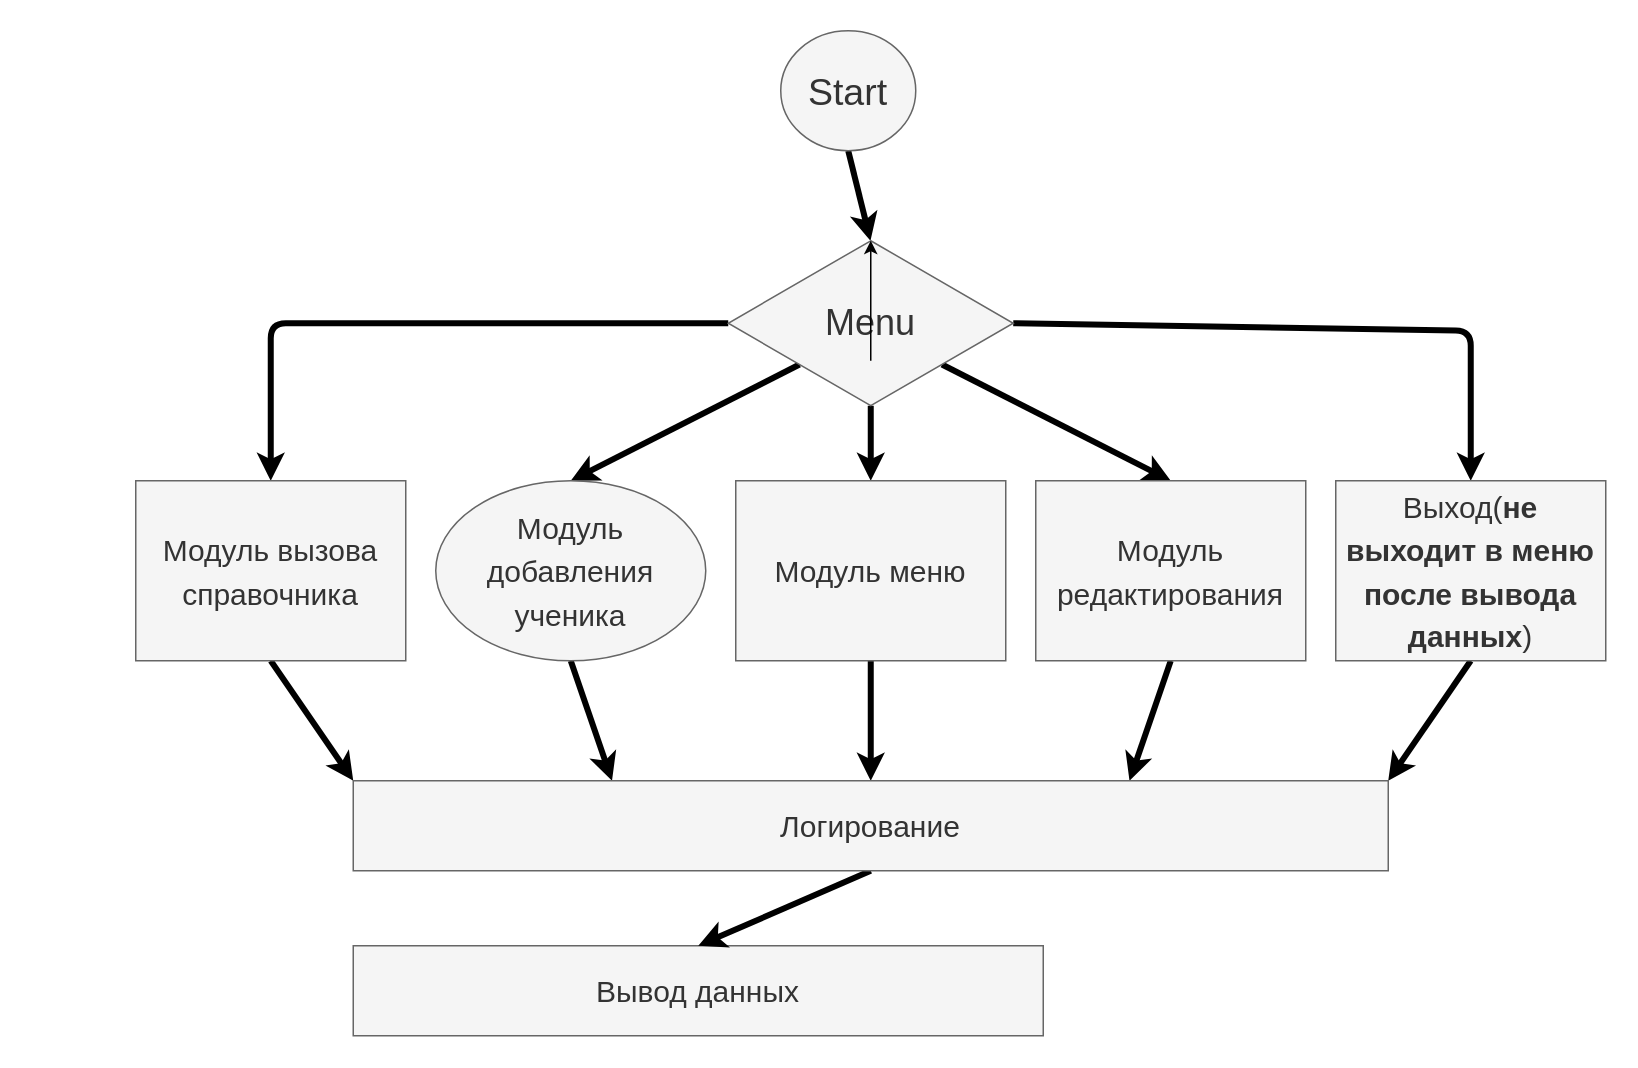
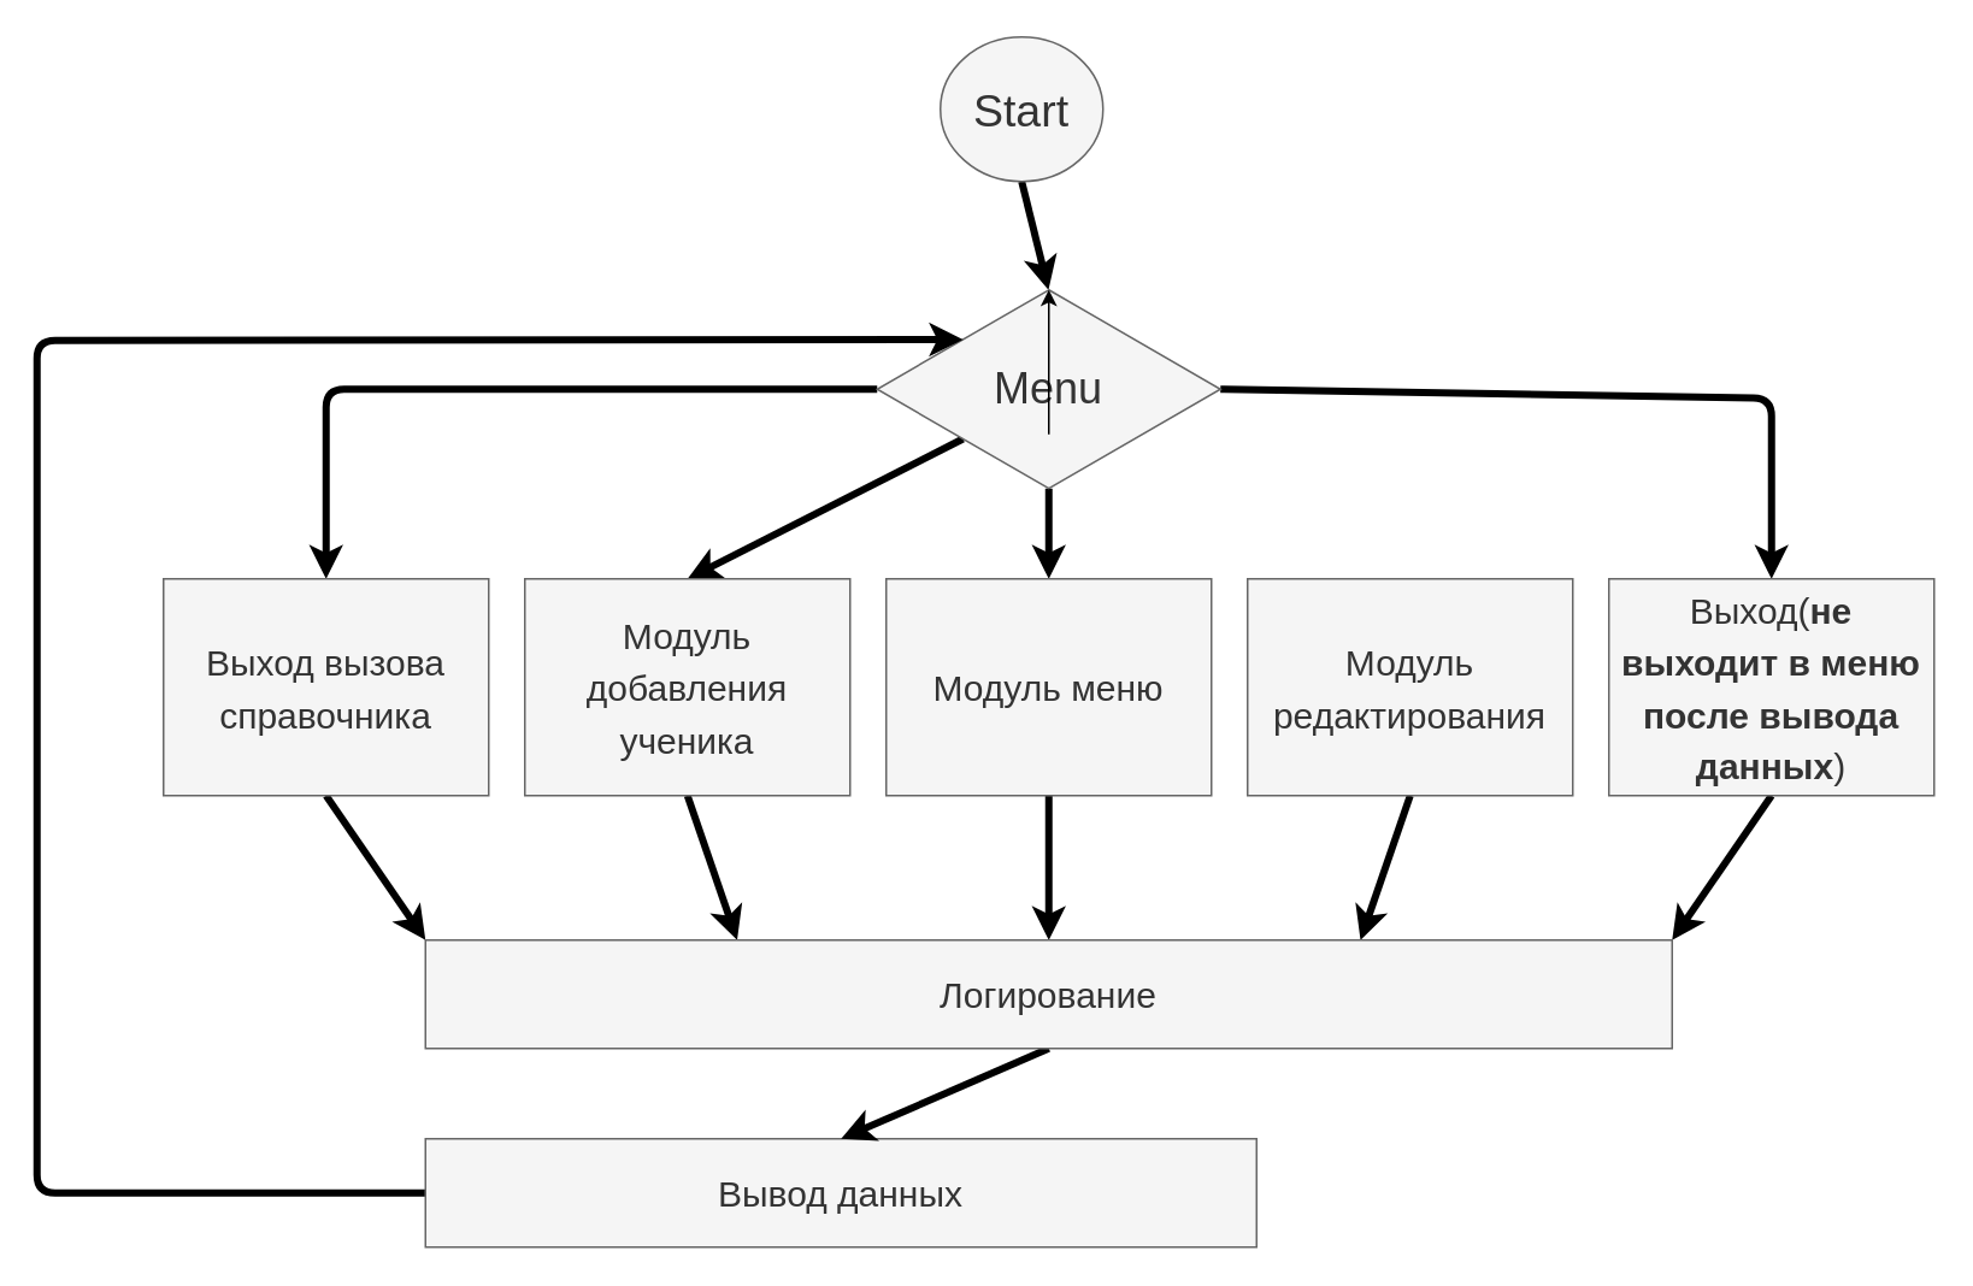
- <mxCell id="5" style="edgeStyle=none;html=1;exitX=1;exitY=1;exitDx=0;exitDy=0;entryX=0.5;entryY=0;entryDx=0;entryDy=0;fontSize=20;fontColor=#000000;strokeWidth=4;" parent="1" source="9" target="18" edge="1"><mxGeometry relative="1" as="geometry" /></mxCell>
+ <mxCell id="21" style="edgeStyle=none;html=1;exitX=0;exitY=0.5;exitDx=0;exitDy=0;entryX=0;entryY=0;entryDx=0;entryDy=0;fontSize=20;fontColor=#000000;strokeWidth=4;" parent="1" source="22" target="9" edge="1"><mxGeometry relative="1" as="geometry"><Array as="points"><mxPoint x="20" y="660" /><mxPoint x="20" y="188" /></Array></mxGeometry></mxCell>
- <mxCell id="14" value="&lt;font style=&quot;font-size: 20px&quot;&gt;Модуль вызова&lt;br&gt;справочника&lt;br&gt;&lt;/font&gt;" style="rounded=0;whiteSpace=wrap;html=1;fontSize=24;strokeColor=#666666;fillColor=#f5f5f5;fontColor=#333333;" parent="1" vertex="1"><mxGeometry x="90" y="320" width="180" height="120" as="geometry" /></mxCell>
+ <mxCell id="14" value="&lt;font style=&quot;font-size: 20px&quot;&gt;Выход вызова&lt;br&gt;справочника&lt;br&gt;&lt;/font&gt;" style="rounded=0;whiteSpace=wrap;html=1;fontSize=24;strokeColor=#666666;fillColor=#f5f5f5;fontColor=#333333;" parent="1" vertex="1"><mxGeometry x="90" y="320" width="180" height="120" as="geometry" /></mxCell>
- <mxCell id="12" value="&lt;font style=&quot;font-size: 20px&quot;&gt;Модуль добавления ученика&lt;/font&gt;" style="ellipse;whiteSpace=wrap;html=1;fontSize=24;strokeColor=#666666;fillColor=#f5f5f5;fontColor=#333333;" parent="1" vertex="1"><mxGeometry x="290" y="320" width="180" height="120" as="geometry" /></mxCell>
+ <mxCell id="12" value="&lt;font style=&quot;font-size: 20px&quot;&gt;Модуль добавления ученика&lt;/font&gt;" style="rounded=0;whiteSpace=wrap;html=1;fontSize=24;strokeColor=#666666;fillColor=#f5f5f5;fontColor=#333333;" parent="1" vertex="1"><mxGeometry x="290" y="320" width="180" height="120" as="geometry" /></mxCell>
